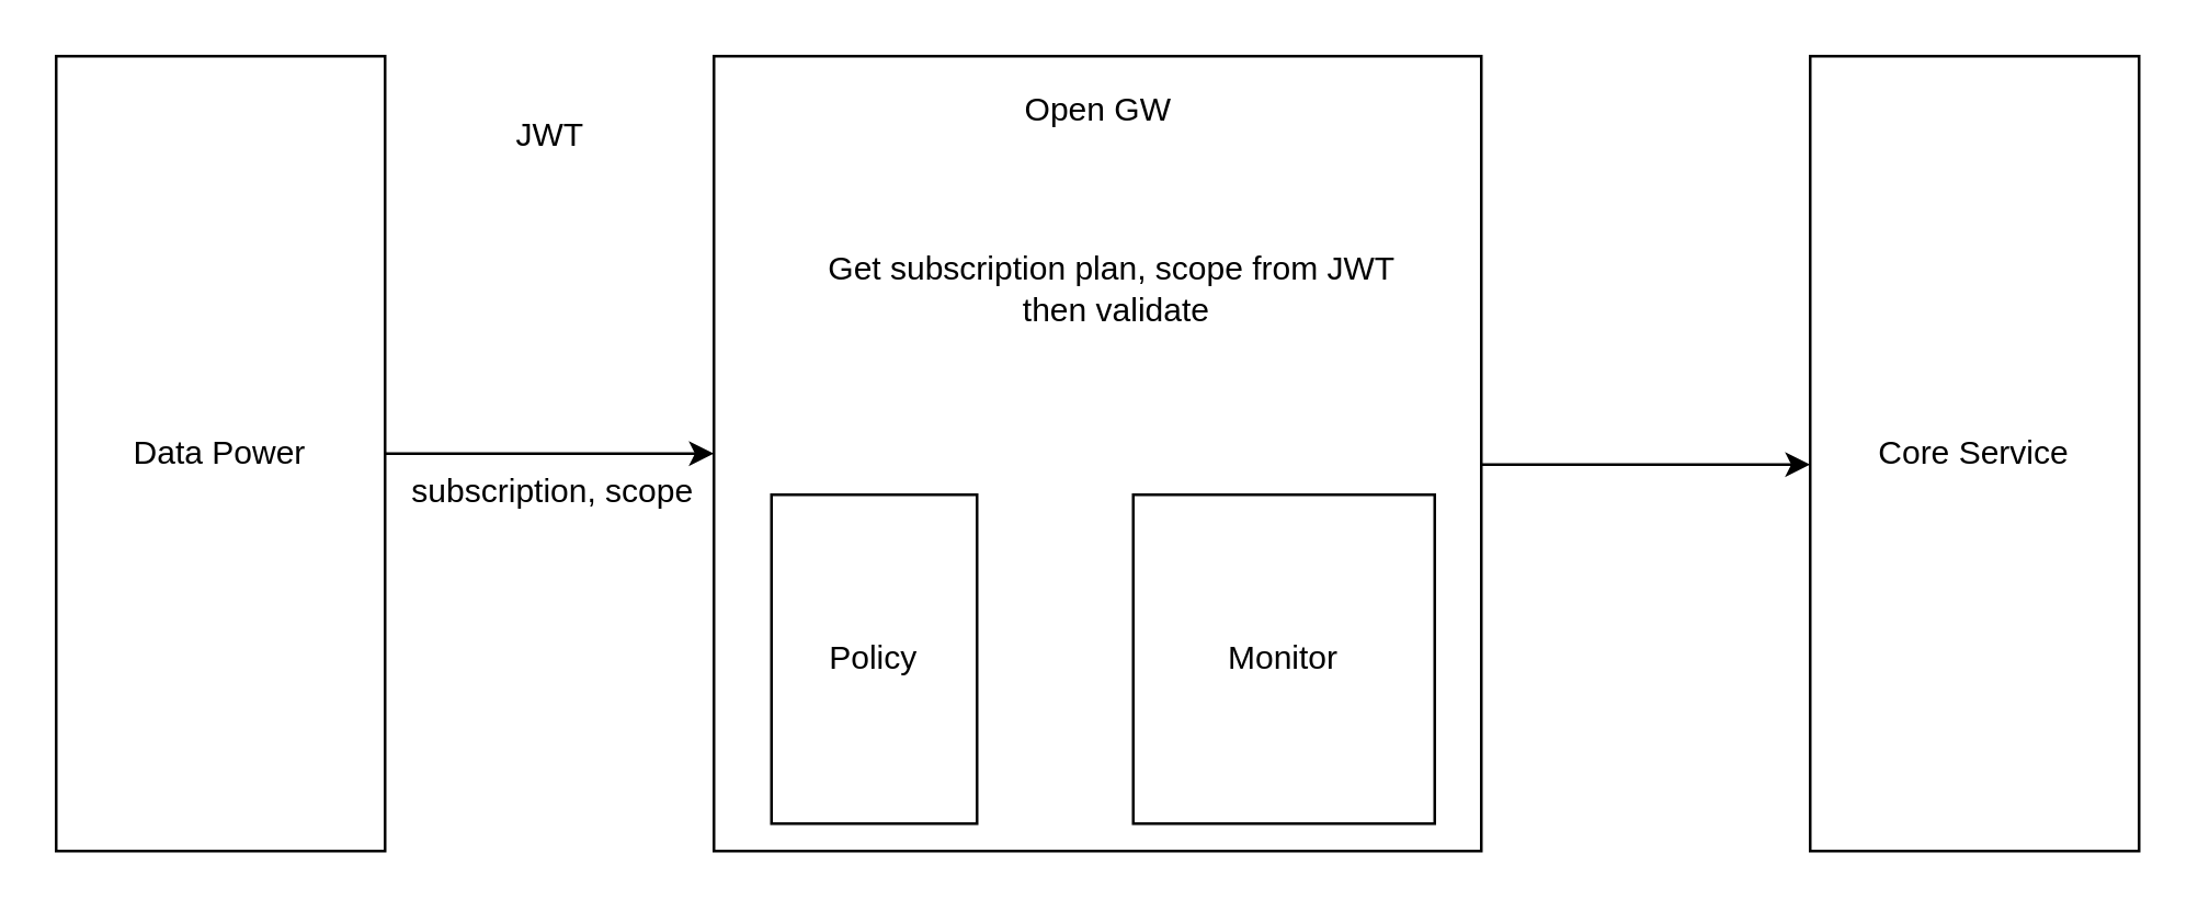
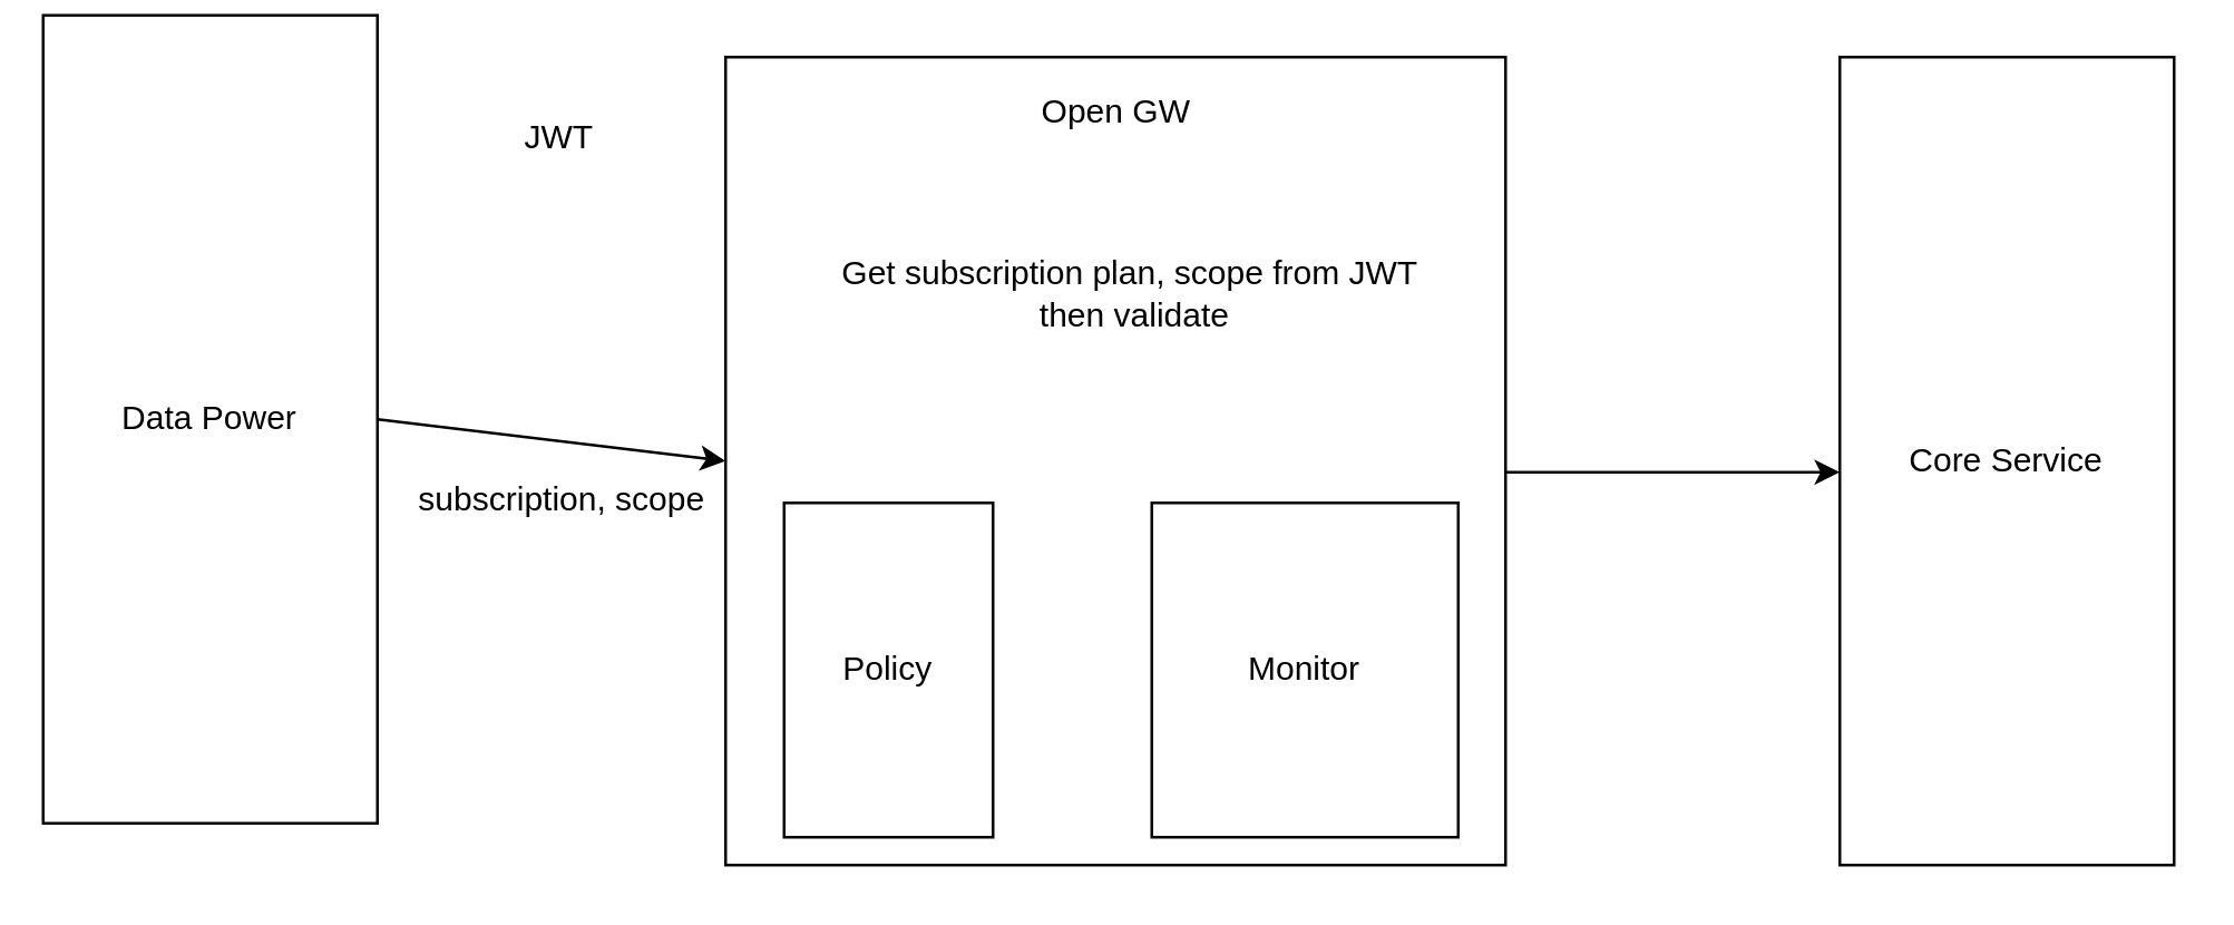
- <mxCell id="2" value="Data Power" style="rounded=0;whiteSpace=wrap;html=1;" vertex="1" parent="1"><mxGeometry x="20" y="20" width="120" height="290" as="geometry" /></mxCell>
+ <mxCell id="2" value="Data Power" style="rounded=0;whiteSpace=wrap;html=1;" vertex="1" parent="1"><mxGeometry x="15" y="5" width="120" height="290" as="geometry" /></mxCell>
